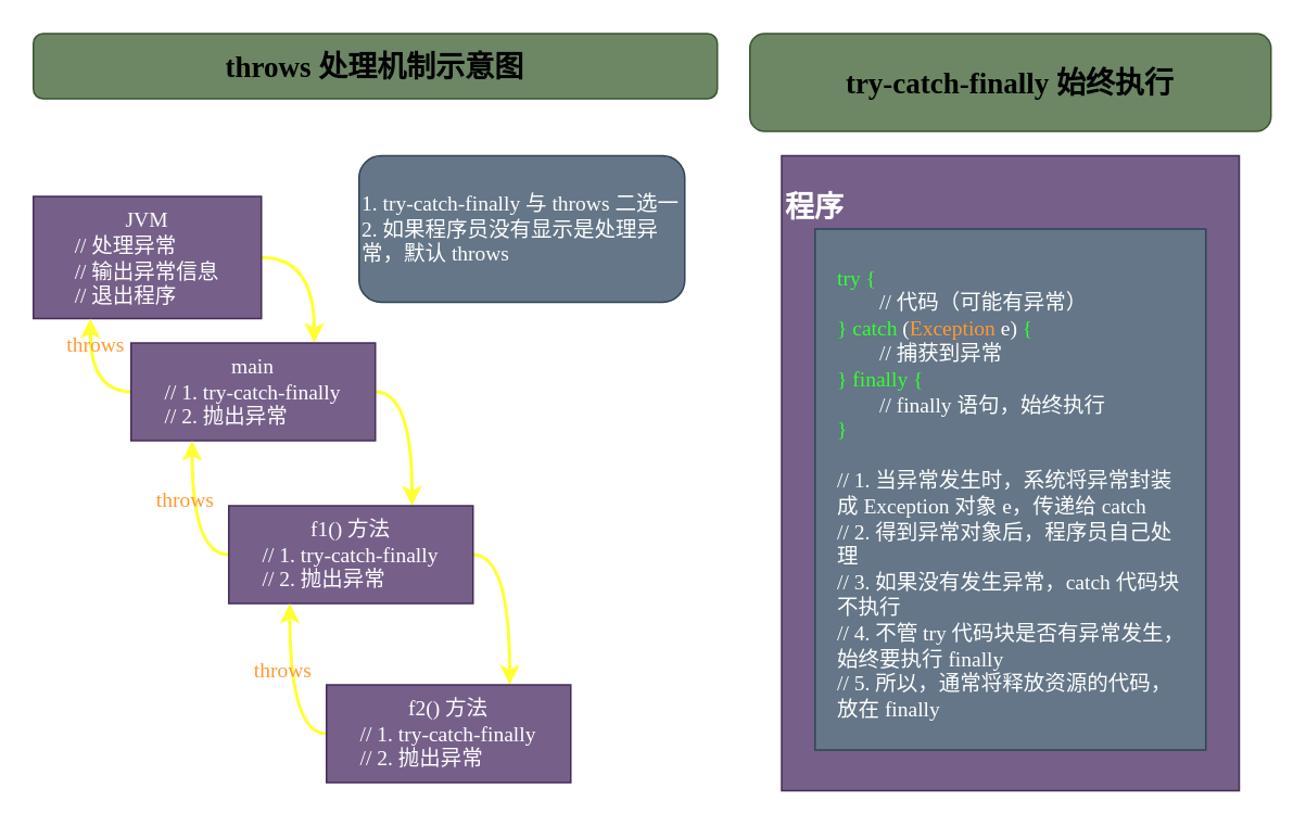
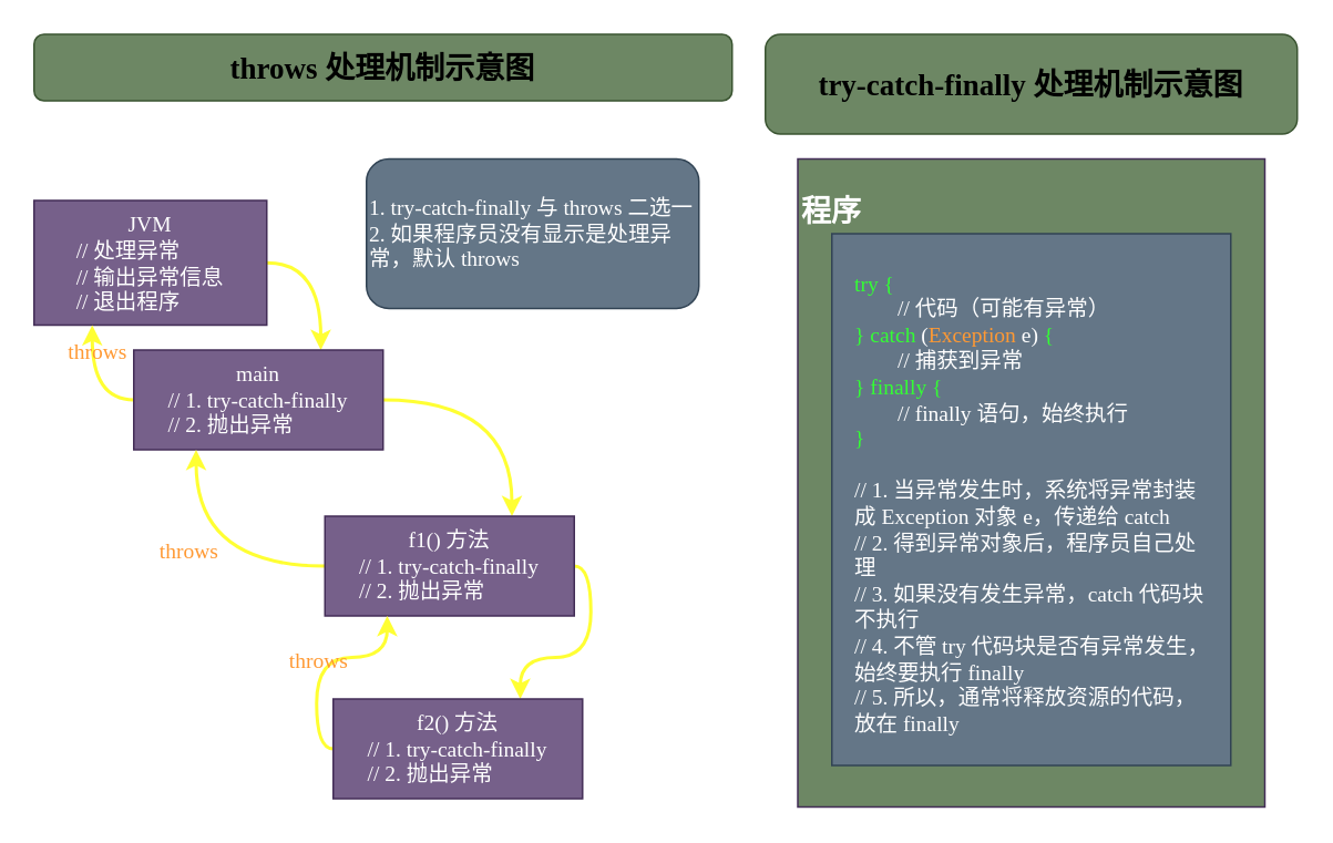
- <mxCell id="2" value="&lt;div style=&quot;font-size: 18px; line-height: 24px;&quot;&gt;&lt;span style=&quot;&quot;&gt;try-catch-finally 始终执行&lt;/span&gt;&lt;/div&gt;" style="rounded=1;whiteSpace=wrap;html=1;fillColor=#6d8764;fontColor=#000000;strokeColor=#3A5431;labelBackgroundColor=none;fontStyle=1;fontFamily=Verdana;" parent="1" vertex="1"><mxGeometry x="460" y="20" width="320" height="60" as="geometry" /></mxCell>
+ <mxCell id="2" value="&lt;div style=&quot;font-size: 18px; line-height: 24px;&quot;&gt;&lt;span style=&quot;&quot;&gt;try-catch-finally 处理机制示意图&lt;/span&gt;&lt;/div&gt;" style="rounded=1;whiteSpace=wrap;html=1;fillColor=#6d8764;fontColor=#000000;strokeColor=#3A5431;labelBackgroundColor=none;fontStyle=1;fontFamily=Verdana;" parent="1" vertex="1"><mxGeometry x="460" y="20" width="320" height="60" as="geometry" /></mxCell>
- <mxCell id="3" value="&lt;h2&gt;&lt;font color=&quot;#ffffff&quot; face=&quot;Verdana&quot;&gt;程序&lt;/font&gt;&lt;/h2&gt;" style="rounded=0;whiteSpace=wrap;html=1;align=left;verticalAlign=top;fillColor=#76608a;strokeColor=#432D57;fontColor=#ffffff;" parent="1" vertex="1"><mxGeometry x="479.5" y="95" width="281" height="390" as="geometry" /></mxCell>
+ <mxCell id="3" value="&lt;h2&gt;&lt;font color=&quot;#ffffff&quot; face=&quot;Verdana&quot;&gt;程序&lt;/font&gt;&lt;/h2&gt;" style="rounded=0;whiteSpace=wrap;html=1;align=left;verticalAlign=top;fillColor=#6d8764;strokeColor=#432D57;fontColor=#ffffff;" parent="1" vertex="1"><mxGeometry x="479.5" y="95" width="281" height="390" as="geometry" /></mxCell>
- <mxCell id="15" value="&lt;div&gt;&lt;span style=&quot;color: rgb(255 , 255 , 255)&quot;&gt;f1() 方法&lt;/span&gt;&lt;/div&gt;&lt;span style=&quot;color: rgb(255 , 255 , 255)&quot;&gt;&lt;div style=&quot;text-align: left&quot;&gt;&lt;span&gt;// 1. try-catch-finally&lt;/span&gt;&lt;/div&gt;&lt;/span&gt;&lt;span style=&quot;color: rgb(255 , 255 , 255)&quot;&gt;&lt;div style=&quot;text-align: left&quot;&gt;&lt;span&gt;// 2. 抛出异常&lt;/span&gt;&lt;/div&gt;&lt;/span&gt;" style="rounded=0;whiteSpace=wrap;html=1;labelBackgroundColor=none;fontFamily=Verdana;fontSize=13;fontColor=#ffffff;fillColor=#76608a;strokeColor=#432D57;" parent="1" vertex="1"><mxGeometry y="310" width="150" height="60" as="geometry" x="140" /></mxCell>
+ <mxCell id="15" value="&lt;div&gt;&lt;span style=&quot;color: rgb(255 , 255 , 255)&quot;&gt;f1() 方法&lt;/span&gt;&lt;/div&gt;&lt;span style=&quot;color: rgb(255 , 255 , 255)&quot;&gt;&lt;div style=&quot;text-align: left&quot;&gt;&lt;span&gt;// 1. try-catch-finally&lt;/span&gt;&lt;/div&gt;&lt;/span&gt;&lt;span style=&quot;color: rgb(255 , 255 , 255)&quot;&gt;&lt;div style=&quot;text-align: left&quot;&gt;&lt;span&gt;// 2. 抛出异常&lt;/span&gt;&lt;/div&gt;&lt;/span&gt;" style="rounded=0;whiteSpace=wrap;html=1;labelBackgroundColor=none;fontFamily=Verdana;fontSize=13;fontColor=#ffffff;fillColor=#76608a;strokeColor=#432D57;" parent="1" vertex="1"><mxGeometry x="195" y="310" width="150" height="60" as="geometry" /></mxCell>
